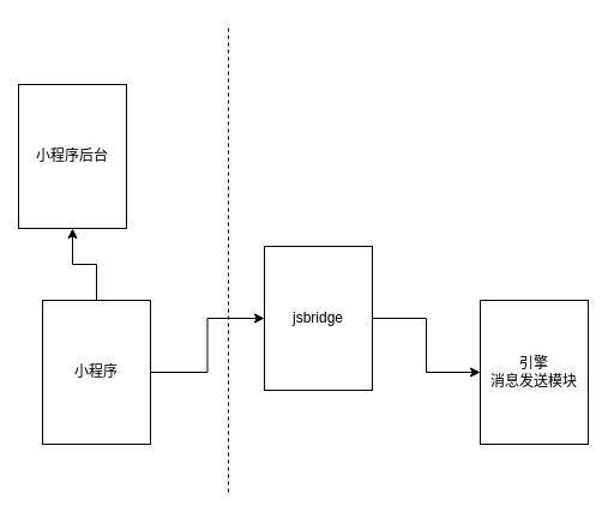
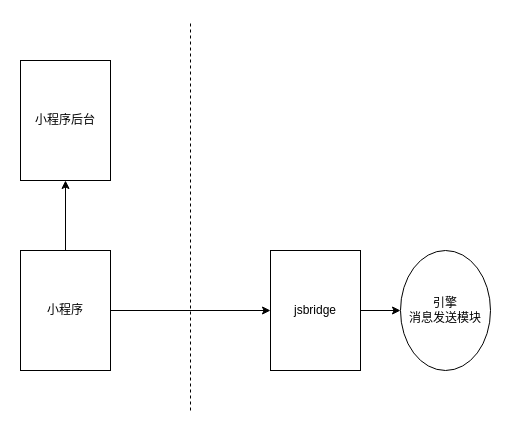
- <mxCell id="5" value="小程序后台" style="rounded=0;whiteSpace=wrap;html=1;" vertex="1" parent="1"><mxGeometry x="15" y="70" width="90" height="120" as="geometry" /></mxCell>
+ <mxCell id="5" value="小程序后台" style="rounded=0;whiteSpace=wrap;html=1;" vertex="1" parent="1"><mxGeometry x="20" y="60" width="90" height="120" as="geometry" /></mxCell>
- <mxCell id="8" value="jsbridge" style="rounded=0;whiteSpace=wrap;html=1;" vertex="1" parent="1"><mxGeometry x="220" y="205" width="90" height="120" as="geometry" /></mxCell>
+ <mxCell id="8" value="jsbridge" style="rounded=0;whiteSpace=wrap;html=1;" vertex="1" parent="1"><mxGeometry x="270" y="250" width="90" height="120" as="geometry" /></mxCell>
- <mxCell id="4" value="小程序" style="rounded=0;whiteSpace=wrap;html=1;" vertex="1" parent="1"><mxGeometry x="35" y="250" width="90" height="120" as="geometry" /></mxCell>
+ <mxCell id="4" value="小程序" style="rounded=0;whiteSpace=wrap;html=1;" vertex="1" parent="1"><mxGeometry x="20" y="250" width="90" height="120" as="geometry" /></mxCell>
- <mxCell id="9" value="引擎&lt;br&gt;消息发送模块" style="rounded=0;whiteSpace=wrap;html=1;" vertex="1" parent="1"><mxGeometry x="400" y="250" width="90" height="120" as="geometry" /></mxCell>
+ <mxCell id="9" value="引擎&lt;br&gt;消息发送模块" style="ellipse;whiteSpace=wrap;html=1;" vertex="1" parent="1"><mxGeometry x="400" y="250" width="90" height="120" as="geometry" /></mxCell>
